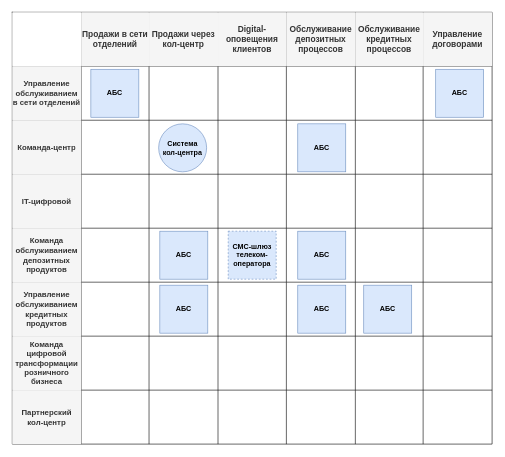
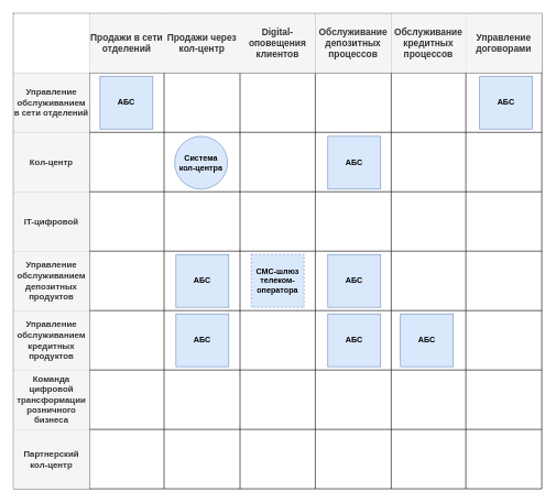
- <mxCell id="20" value="Команда-центр" style="shape=partialRectangle;html=1;whiteSpace=wrap;connectable=0;strokeColor=#666666;overflow=hidden;fillColor=#f5f5f5;top=0;left=0;bottom=0;right=0;pointerEvents=1;fontSize=13;fontColor=#333333;fontStyle=1" parent="19" vertex="1"><mxGeometry width="115" height="90" as="geometry"><mxRectangle width="115" height="90" as="alternateBounds" /></mxGeometry></mxCell>
+ <mxCell id="20" value="Кол-центр" style="shape=partialRectangle;html=1;whiteSpace=wrap;connectable=0;strokeColor=#666666;overflow=hidden;fillColor=#f5f5f5;top=0;left=0;bottom=0;right=0;pointerEvents=1;fontSize=13;fontColor=#333333;fontStyle=1" parent="19" vertex="1"><mxGeometry width="115" height="90" as="geometry"><mxRectangle width="115" height="90" as="alternateBounds" /></mxGeometry></mxCell>
- <mxCell id="36" value="Команда обслуживанием депозитных продуктов" style="shape=partialRectangle;html=1;whiteSpace=wrap;connectable=0;strokeColor=#666666;overflow=hidden;fillColor=#f5f5f5;top=0;left=0;bottom=0;right=0;pointerEvents=1;fontSize=13;fontColor=#333333;fontStyle=1" parent="35" vertex="1"><mxGeometry width="115" height="90" as="geometry"><mxRectangle width="115" height="90" as="alternateBounds" /></mxGeometry></mxCell>
+ <mxCell id="36" value="Управление обслуживанием депозитных продуктов" style="shape=partialRectangle;html=1;whiteSpace=wrap;connectable=0;strokeColor=#666666;overflow=hidden;fillColor=#f5f5f5;top=0;left=0;bottom=0;right=0;pointerEvents=1;fontSize=13;fontColor=#333333;fontStyle=1" parent="35" vertex="1"><mxGeometry width="115" height="90" as="geometry"><mxRectangle width="115" height="90" as="alternateBounds" /></mxGeometry></mxCell>
